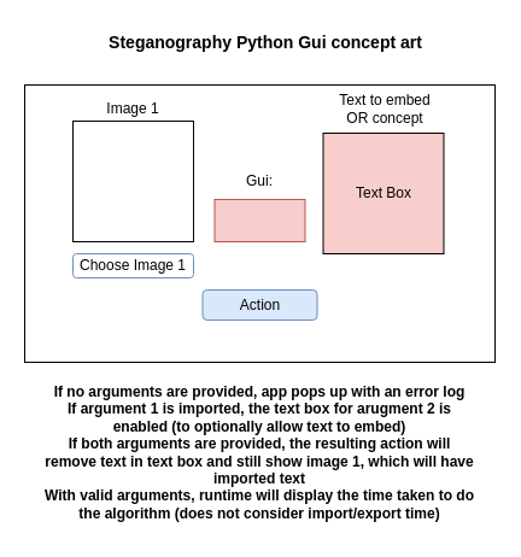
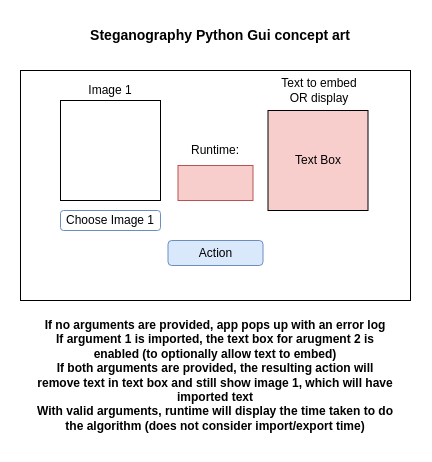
- <mxCell id="7" value="Text to embed OR concept" style="text;html=1;align=center;verticalAlign=middle;whiteSpace=wrap;rounded=0;" vertex="1" parent="1"><mxGeometry x="270" y="75" width="97.5" height="30" as="geometry" /></mxCell>
+ <mxCell id="7" value="Text to embed OR display" style="text;html=1;align=center;verticalAlign=middle;whiteSpace=wrap;rounded=0;" vertex="1" parent="1"><mxGeometry x="270" y="75" width="97.5" height="30" as="geometry" /></mxCell>
- <mxCell id="11" value="Gui:" style="text;html=1;align=center;verticalAlign=middle;whiteSpace=wrap;rounded=0;" vertex="1" parent="1"><mxGeometry x="185" y="135" width="60" height="30" as="geometry" /></mxCell>
+ <mxCell id="11" value="Runtime:" style="text;html=1;align=center;verticalAlign=middle;whiteSpace=wrap;rounded=0;" vertex="1" parent="1"><mxGeometry x="185" y="135" width="60" height="30" as="geometry" /></mxCell>
